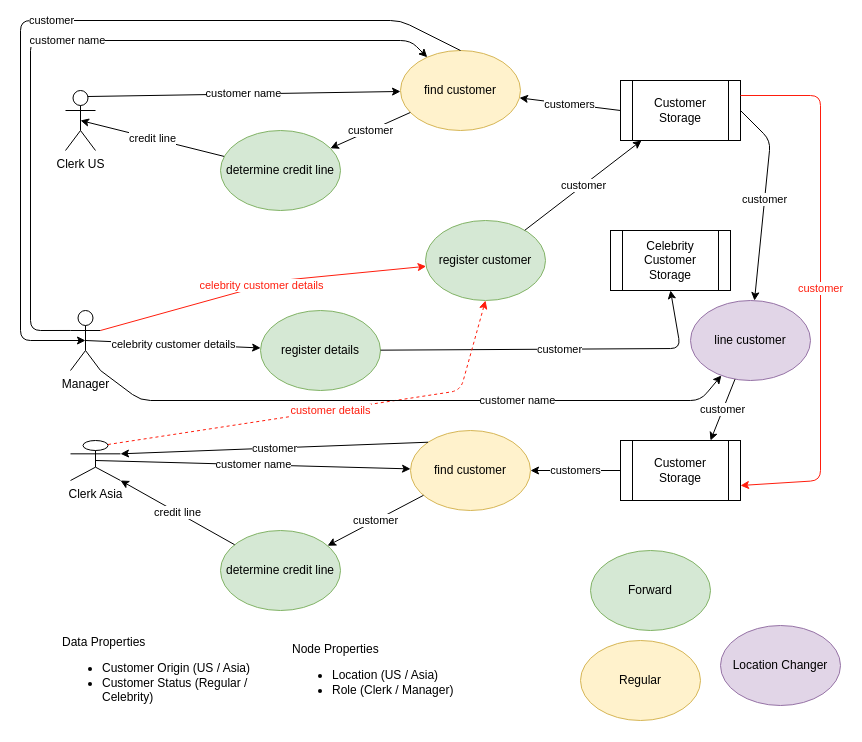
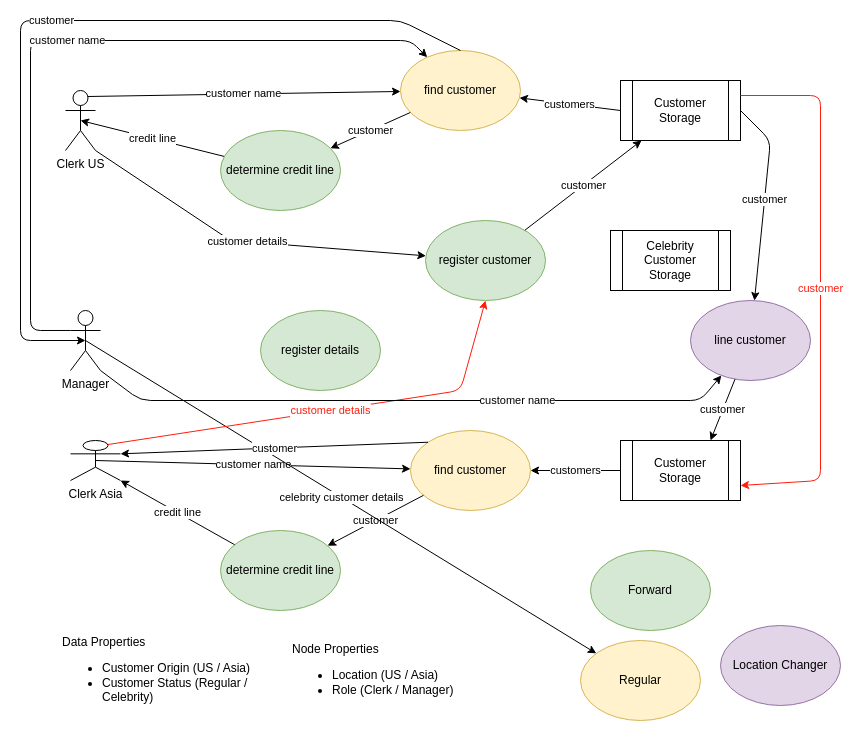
+ <mxCell id="20" value="customer details" style="endArrow=classic;html=1;exitX=1;exitY=1;exitDx=0;exitDy=0;exitPerimeter=0;" edge="1" parent="1" source="3" target="19"><mxGeometry width="50" height="50" relative="1" as="geometry"><mxPoint x="150" y="220" as="sourcePoint" /><mxPoint x="410.406" y="-4.644" as="targetPoint" /><Array as="points"><mxPoint x="230" y="240" /></Array></mxGeometry></mxCell>
- <mxCell id="31" value="celebrity customer details" style="endArrow=classic;html=1;strokeColor=#FF1D0D;fontColor=#FF1D0D;exitX=1;exitY=0.333;exitDx=0;exitDy=0;exitPerimeter=0;" edge="1" parent="1" source="17" target="19"><mxGeometry width="50" height="50" relative="1" as="geometry"><mxPoint x="92.5" y="446" as="sourcePoint" /><mxPoint x="510" y="300" as="targetPoint" /><Array as="points"><mxPoint x="280" y="280" /></Array></mxGeometry></mxCell>
- <mxCell id="18" value="celebrity customer details" style="endArrow=classic;html=1;exitX=0.5;exitY=0.5;exitDx=0;exitDy=0;exitPerimeter=0;" edge="1" parent="1" source="17" target="22"><mxGeometry width="50" height="50" relative="1" as="geometry"><mxPoint x="410" y="300" as="sourcePoint" /><mxPoint x="310" y="-40" as="targetPoint" /></mxGeometry></mxCell>
+ <mxCell id="18" value="celebrity customer details" style="endArrow=classic;html=1;exitX=0.5;exitY=0.5;exitDx=0;exitDy=0;exitPerimeter=0;" edge="1" parent="1" source="17" target="27"><mxGeometry width="50" height="50" relative="1" as="geometry"><mxPoint x="410" y="300" as="sourcePoint" /><mxPoint x="310" y="-40" as="targetPoint" /></mxGeometry></mxCell>
- <mxCell id="23" value="customer" style="endArrow=classic;html=1;entryX=0.5;entryY=1;entryDx=0;entryDy=0;" edge="1" parent="1" source="22" target="30"><mxGeometry width="50" height="50" relative="1" as="geometry"><mxPoint x="85" y="-30" as="sourcePoint" /><mxPoint x="214.396" y="-64.972" as="targetPoint" /><Array as="points"><mxPoint x="680" y="348" /></Array></mxGeometry></mxCell>
- <mxCell id="28" value="customer details" style="endArrow=classic;html=1;exitX=0.75;exitY=0.1;exitDx=0;exitDy=0;exitPerimeter=0;entryX=0.5;entryY=1;entryDx=0;entryDy=0;strokeColor=#FF1D0D;fontColor=#FF1D0D;dashed=1;" edge="1" parent="1" source="2" target="19"><mxGeometry width="50" height="50" relative="1" as="geometry"><mxPoint x="337.101" y="297.717" as="sourcePoint" /><mxPoint x="452.956" y="272.401" as="targetPoint" /><Array as="points"><mxPoint x="460" y="390" /></Array></mxGeometry></mxCell>
+ <mxCell id="28" value="customer details" style="endArrow=classic;html=1;exitX=0.75;exitY=0.1;exitDx=0;exitDy=0;exitPerimeter=0;entryX=0.5;entryY=1;entryDx=0;entryDy=0;strokeColor=#FF1D0D;fontColor=#FF1D0D;" edge="1" parent="1" source="2" target="19"><mxGeometry width="50" height="50" relative="1" as="geometry"><mxPoint x="337.101" y="297.717" as="sourcePoint" /><mxPoint x="452.956" y="272.401" as="targetPoint" /><Array as="points"><mxPoint x="460" y="390" /></Array></mxGeometry></mxCell>
